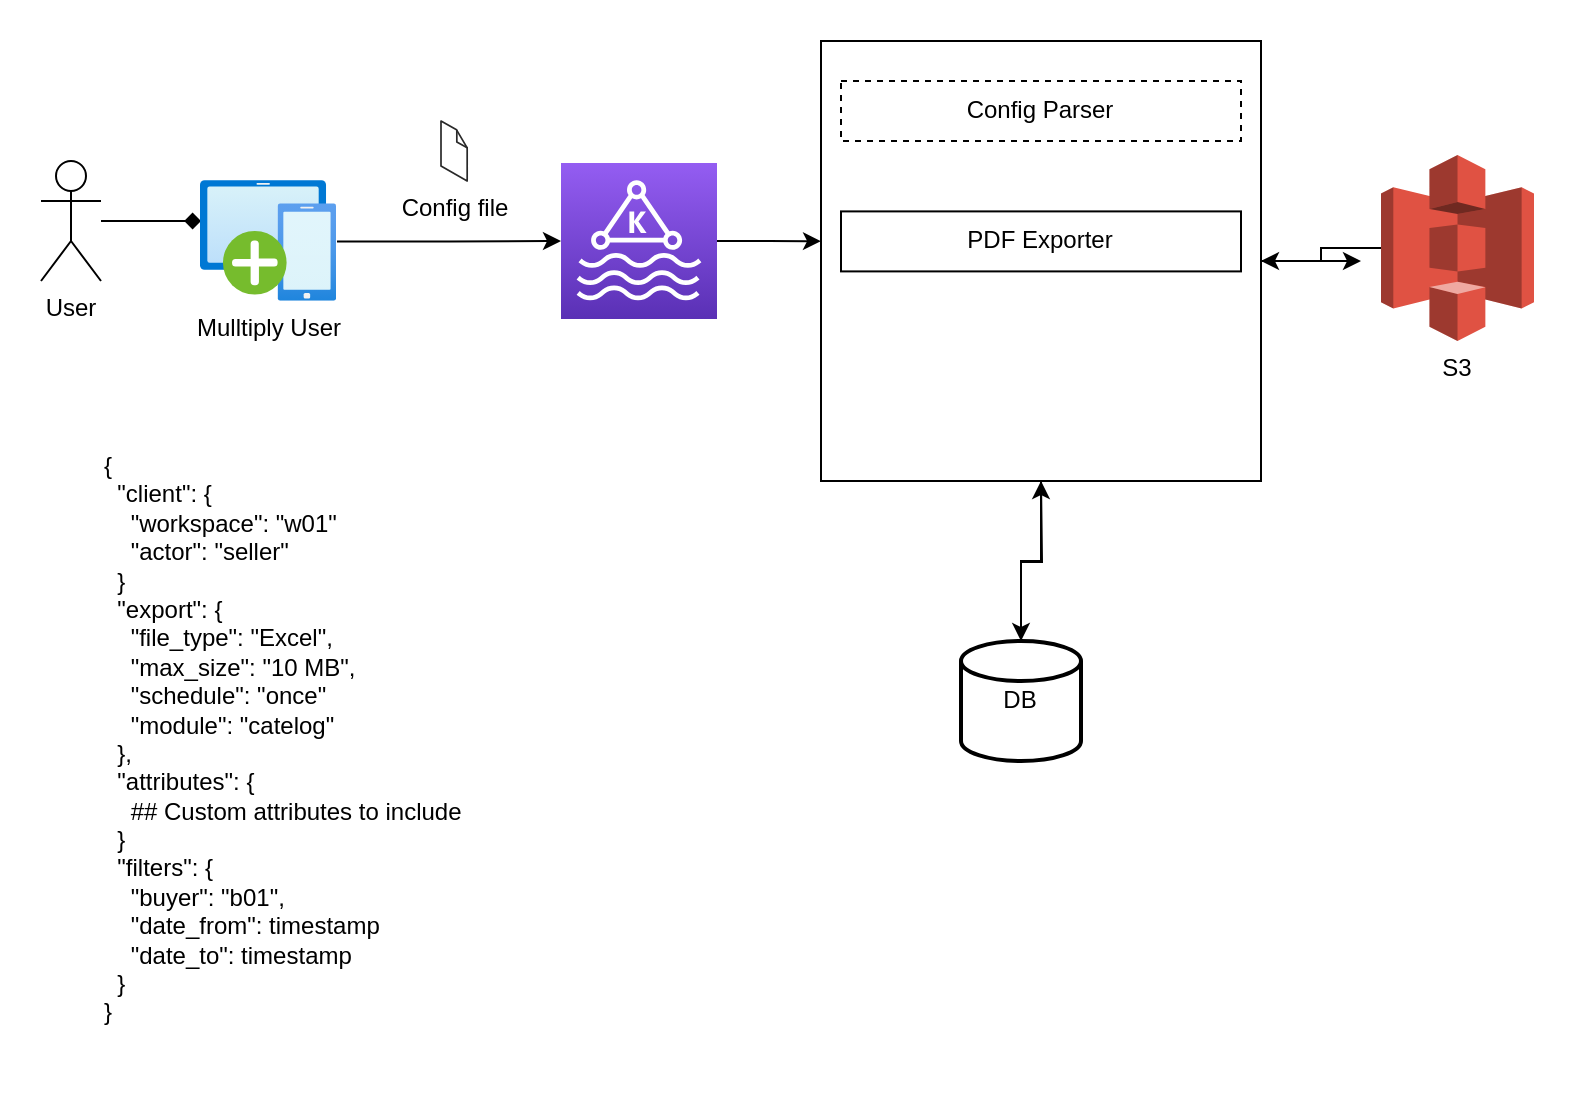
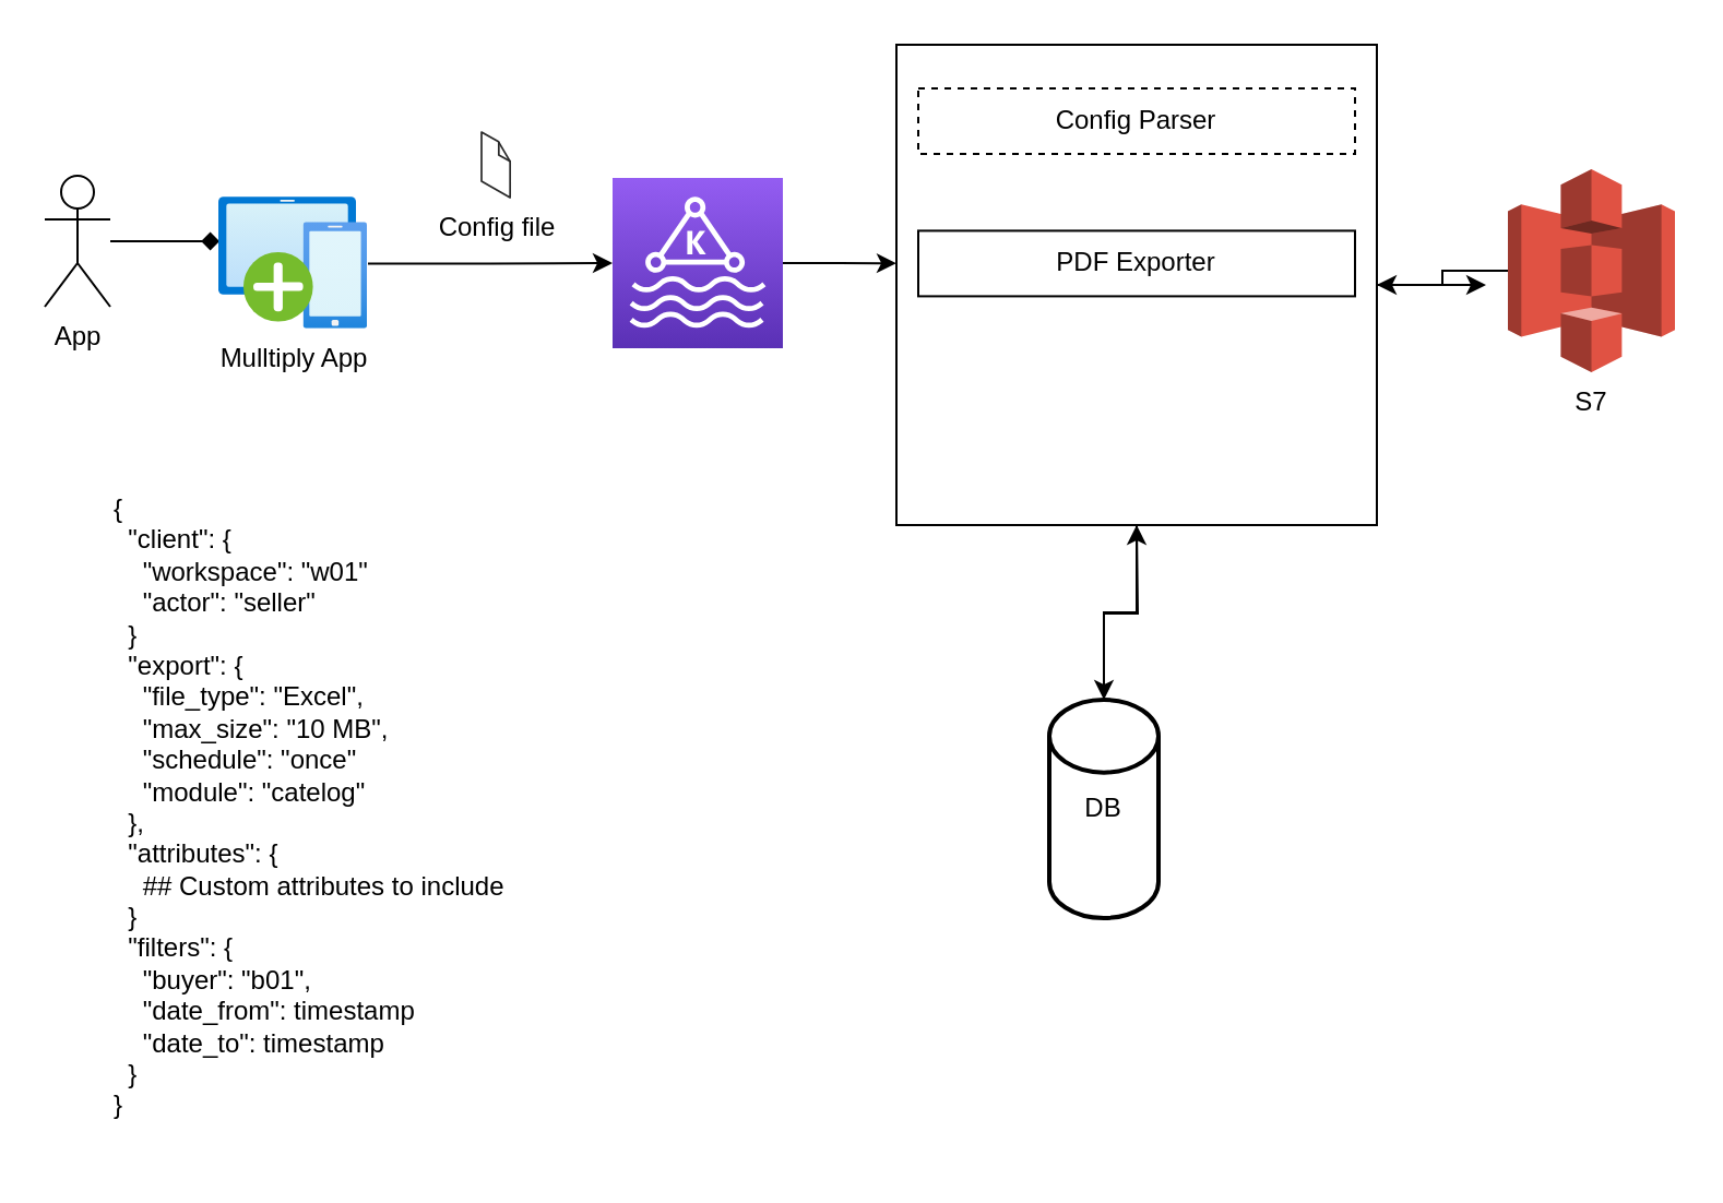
- <mxCell id="3" value="User" style="shape=umlActor;verticalLabelPosition=bottom;verticalAlign=top;html=1;outlineConnect=0;" vertex="1" parent="1"><mxGeometry x="20" y="80" width="30" height="60" as="geometry" /></mxCell>
+ <mxCell id="3" value="App" style="shape=umlActor;verticalLabelPosition=bottom;verticalAlign=top;html=1;outlineConnect=0;" vertex="1" parent="1"><mxGeometry x="20" y="80" width="30" height="60" as="geometry" /></mxCell>
- <mxCell id="5" value="Mulltiply User" style="aspect=fixed;html=1;points=[];align=center;image;fontSize=12;image=img/lib/azure2/intune/Device_Enrollment.svg;" vertex="1" parent="1"><mxGeometry x="100" y="90" width="68" height="60.4" as="geometry" /></mxCell>
+ <mxCell id="5" value="Mulltiply App" style="aspect=fixed;html=1;points=[];align=center;image;fontSize=12;image=img/lib/azure2/intune/Device_Enrollment.svg;" vertex="1" parent="1"><mxGeometry x="100" y="90" width="68" height="60.4" as="geometry" /></mxCell>
- <mxCell id="15" value="S3" style="outlineConnect=0;dashed=0;verticalLabelPosition=bottom;verticalAlign=top;align=center;html=1;shape=mxgraph.aws3.s3;fillColor=#E05243;gradientColor=none;" vertex="1" parent="1"><mxGeometry x="690" y="77" width="76.5" height="93" as="geometry" /></mxCell>
+ <mxCell id="15" value="S7" style="outlineConnect=0;dashed=0;verticalLabelPosition=bottom;verticalAlign=top;align=center;html=1;shape=mxgraph.aws3.s3;fillColor=#E05243;gradientColor=none;" vertex="1" parent="1"><mxGeometry x="690" y="77" width="76.5" height="93" as="geometry" /></mxCell>
- <mxCell id="17" value="DB" style="strokeWidth=2;html=1;shape=mxgraph.flowchart.database;whiteSpace=wrap;" vertex="1" parent="1"><mxGeometry x="480" y="320" width="60" height="60" as="geometry" /></mxCell>
+ <mxCell id="17" value="DB" style="strokeWidth=2;html=1;shape=mxgraph.flowchart.database;whiteSpace=wrap;" vertex="1" parent="1"><mxGeometry x="480" y="320" width="50" height="100" as="geometry" /></mxCell>
